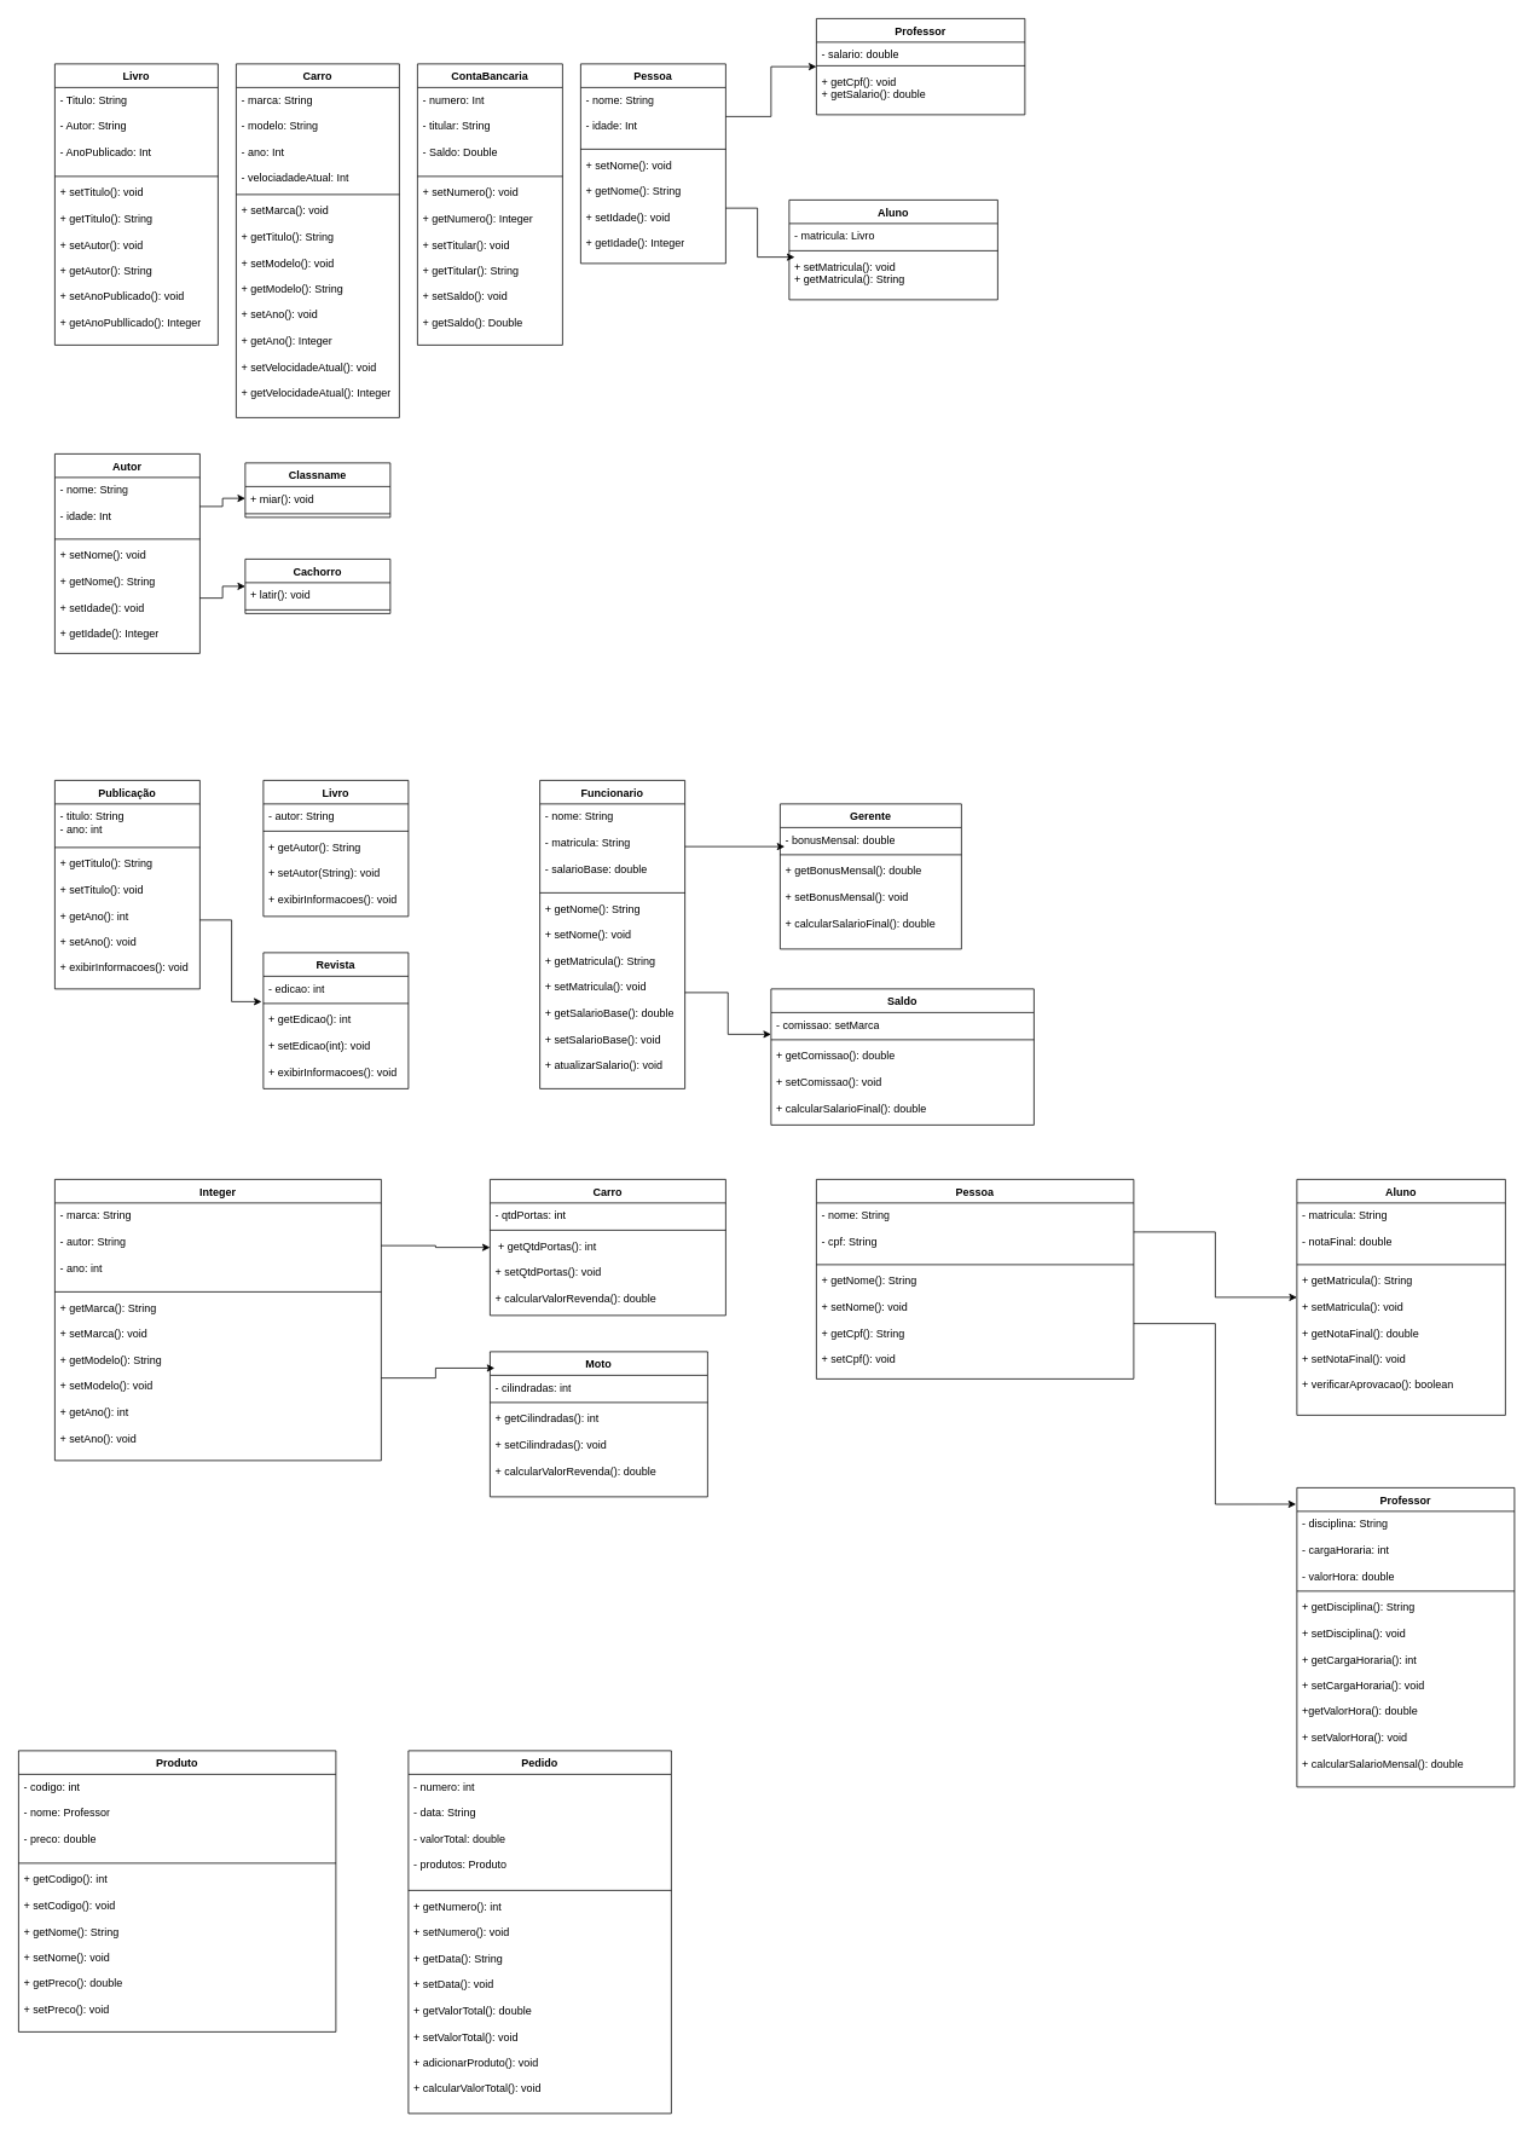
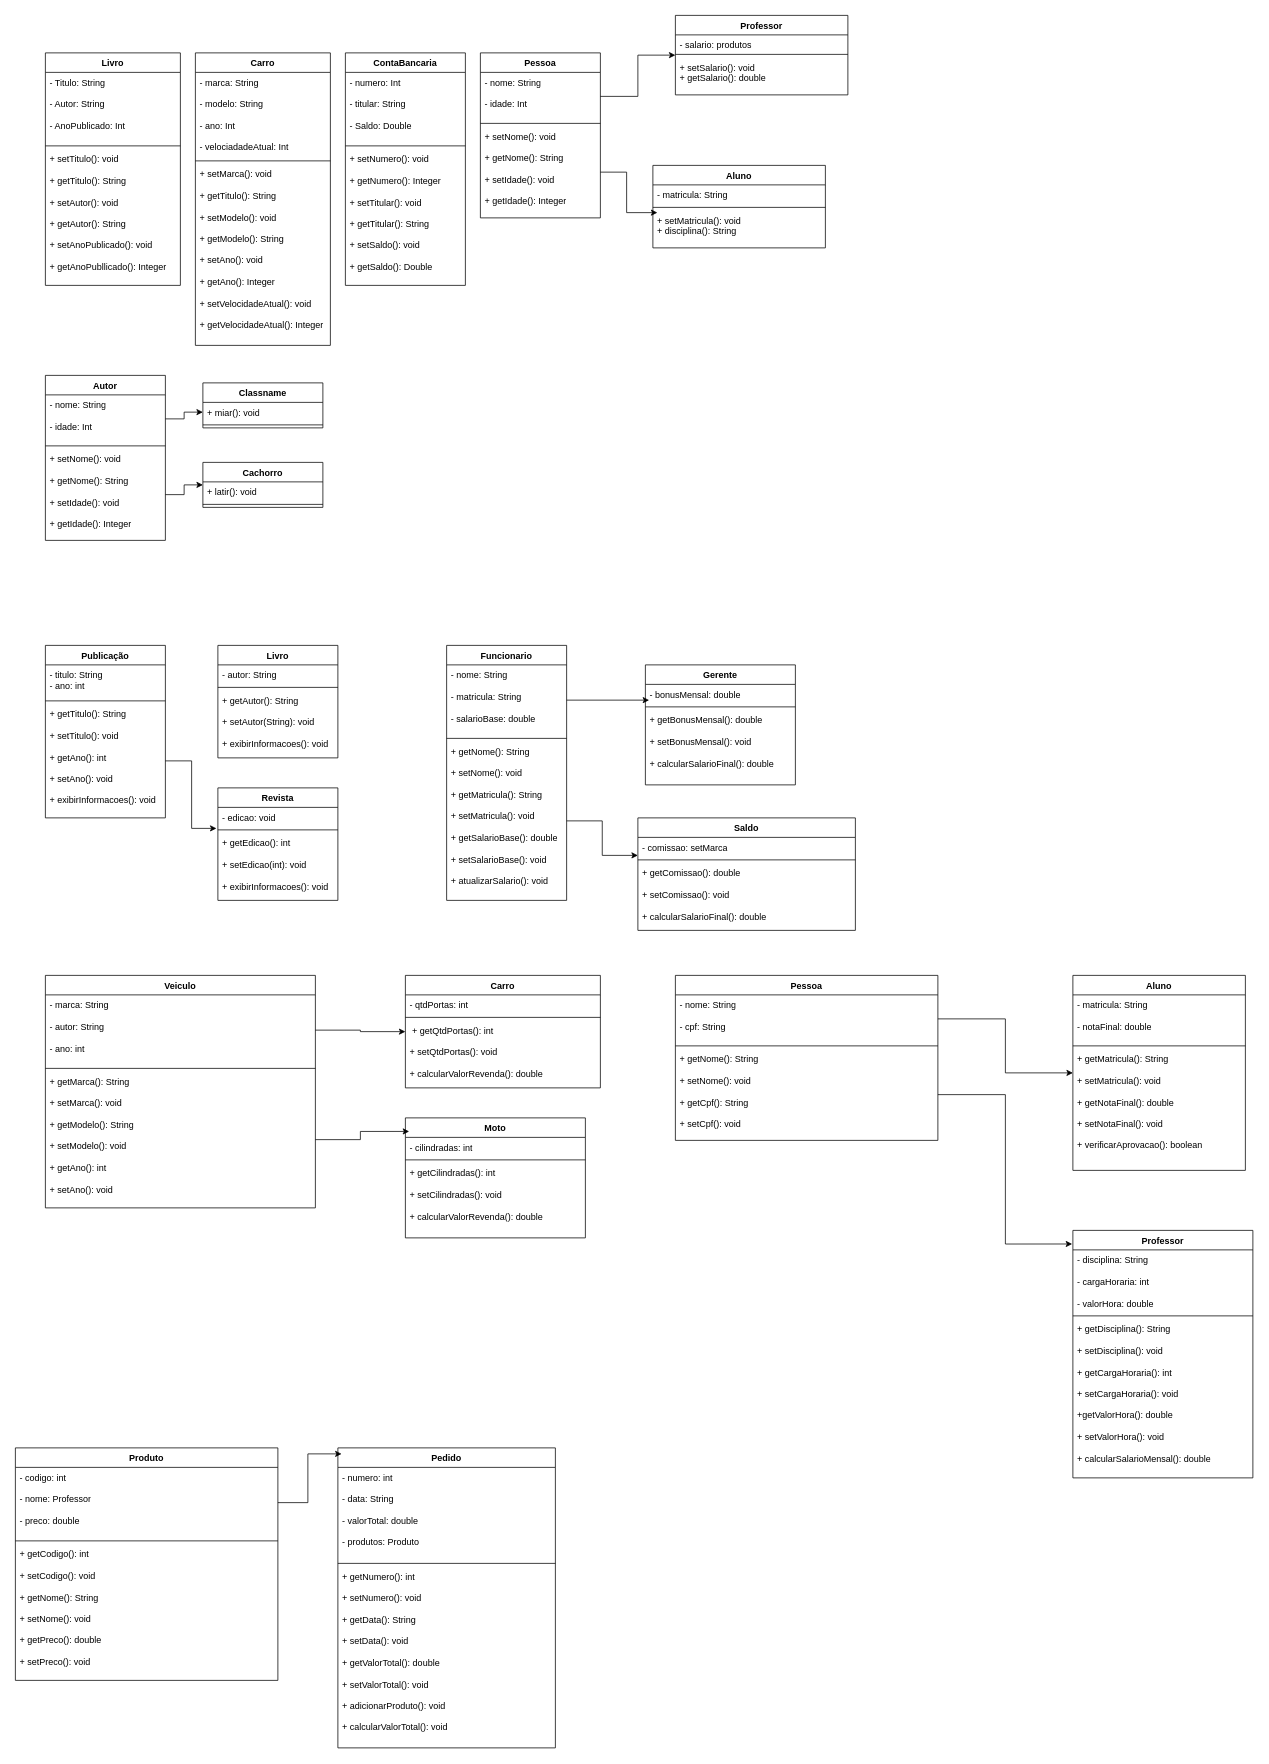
- <mxCell id="35" value="- salario: double" style="text;strokeColor=none;fillColor=none;align=left;verticalAlign=top;spacingLeft=4;spacingRight=4;overflow=hidden;rotatable=0;points=[[0,0.5],[1,0.5]];portConstraint=eastwest;whiteSpace=wrap;html=1;" vertex="1" parent="34"><mxGeometry y="26" width="230" height="22" as="geometry" /></mxCell>
+ <mxCell id="35" value="- salario: produtos" style="text;strokeColor=none;fillColor=none;align=left;verticalAlign=top;spacingLeft=4;spacingRight=4;overflow=hidden;rotatable=0;points=[[0,0.5],[1,0.5]];portConstraint=eastwest;whiteSpace=wrap;html=1;" vertex="1" parent="34"><mxGeometry y="26" width="230" height="22" as="geometry" /></mxCell>
- <mxCell id="37" value="+ getCpf(): void&lt;div&gt;+ getSalario(): double&lt;/div&gt;" style="text;strokeColor=none;fillColor=none;align=left;verticalAlign=top;spacingLeft=4;spacingRight=4;overflow=hidden;rotatable=0;points=[[0,0.5],[1,0.5]];portConstraint=eastwest;whiteSpace=wrap;html=1;" vertex="1" parent="34"><mxGeometry y="56" width="230" height="50" as="geometry" /></mxCell>
+ <mxCell id="37" value="+ setSalario(): void&lt;div&gt;+ getSalario(): double&lt;/div&gt;" style="text;strokeColor=none;fillColor=none;align=left;verticalAlign=top;spacingLeft=4;spacingRight=4;overflow=hidden;rotatable=0;points=[[0,0.5],[1,0.5]];portConstraint=eastwest;whiteSpace=wrap;html=1;" vertex="1" parent="34"><mxGeometry y="56" width="230" height="50" as="geometry" /></mxCell>
- <mxCell id="31" value="- matricula: Livro" style="text;strokeColor=none;fillColor=none;align=left;verticalAlign=top;spacingLeft=4;spacingRight=4;overflow=hidden;rotatable=0;points=[[0,0.5],[1,0.5]];portConstraint=eastwest;whiteSpace=wrap;html=1;" vertex="1" parent="30"><mxGeometry y="26" width="230" height="26" as="geometry" /></mxCell>
+ <mxCell id="31" value="- matricula: String" style="text;strokeColor=none;fillColor=none;align=left;verticalAlign=top;spacingLeft=4;spacingRight=4;overflow=hidden;rotatable=0;points=[[0,0.5],[1,0.5]];portConstraint=eastwest;whiteSpace=wrap;html=1;" vertex="1" parent="30"><mxGeometry y="26" width="230" height="26" as="geometry" /></mxCell>
- <mxCell id="33" value="+ setMatricula(): void&lt;div&gt;+ getMatricula(): String&lt;/div&gt;" style="text;strokeColor=none;fillColor=none;align=left;verticalAlign=top;spacingLeft=4;spacingRight=4;overflow=hidden;rotatable=0;points=[[0,0.5],[1,0.5]];portConstraint=eastwest;whiteSpace=wrap;html=1;" vertex="1" parent="30"><mxGeometry y="60" width="230" height="50" as="geometry" /></mxCell>
+ <mxCell id="33" value="+ setMatricula(): void&lt;div&gt;+ disciplina(): String&lt;/div&gt;" style="text;strokeColor=none;fillColor=none;align=left;verticalAlign=top;spacingLeft=4;spacingRight=4;overflow=hidden;rotatable=0;points=[[0,0.5],[1,0.5]];portConstraint=eastwest;whiteSpace=wrap;html=1;" vertex="1" parent="30"><mxGeometry y="60" width="230" height="50" as="geometry" /></mxCell>
- <mxCell id="49" value="- edicao: int" style="text;strokeColor=none;fillColor=none;align=left;verticalAlign=top;spacingLeft=4;spacingRight=4;overflow=hidden;rotatable=0;points=[[0,0.5],[1,0.5]];portConstraint=eastwest;whiteSpace=wrap;html=1;" vertex="1" parent="48"><mxGeometry y="26" width="160" height="26" as="geometry" /></mxCell>
+ <mxCell id="49" value="- edicao: void" style="text;strokeColor=none;fillColor=none;align=left;verticalAlign=top;spacingLeft=4;spacingRight=4;overflow=hidden;rotatable=0;points=[[0,0.5],[1,0.5]];portConstraint=eastwest;whiteSpace=wrap;html=1;" vertex="1" parent="48"><mxGeometry y="26" width="160" height="26" as="geometry" /></mxCell>
- <mxCell id="67" value="Integer" style="swimlane;fontStyle=1;align=center;verticalAlign=top;childLayout=stackLayout;horizontal=1;startSize=26;horizontalStack=0;resizeParent=1;resizeParentMax=0;resizeLast=0;collapsible=1;marginBottom=0;whiteSpace=wrap;html=1;" vertex="1" parent="1"><mxGeometry x="60" y="1300" width="360" height="310" as="geometry" /></mxCell>
+ <mxCell id="67" value="Veiculo" style="swimlane;fontStyle=1;align=center;verticalAlign=top;childLayout=stackLayout;horizontal=1;startSize=26;horizontalStack=0;resizeParent=1;resizeParentMax=0;resizeLast=0;collapsible=1;marginBottom=0;whiteSpace=wrap;html=1;" vertex="1" parent="1"><mxGeometry x="60" y="1300" width="360" height="310" as="geometry" /></mxCell>
+ <mxCell id="103" style="edgeStyle=orthogonalEdgeStyle;rounded=0;orthogonalLoop=1;jettySize=auto;html=1;exitX=1;exitY=0.5;exitDx=0;exitDy=0;entryX=0.017;entryY=0.02;entryDx=0;entryDy=0;entryPerimeter=0;" edge="1" parent="1" source="96" target="99"><mxGeometry relative="1" as="geometry" /></mxCell>
